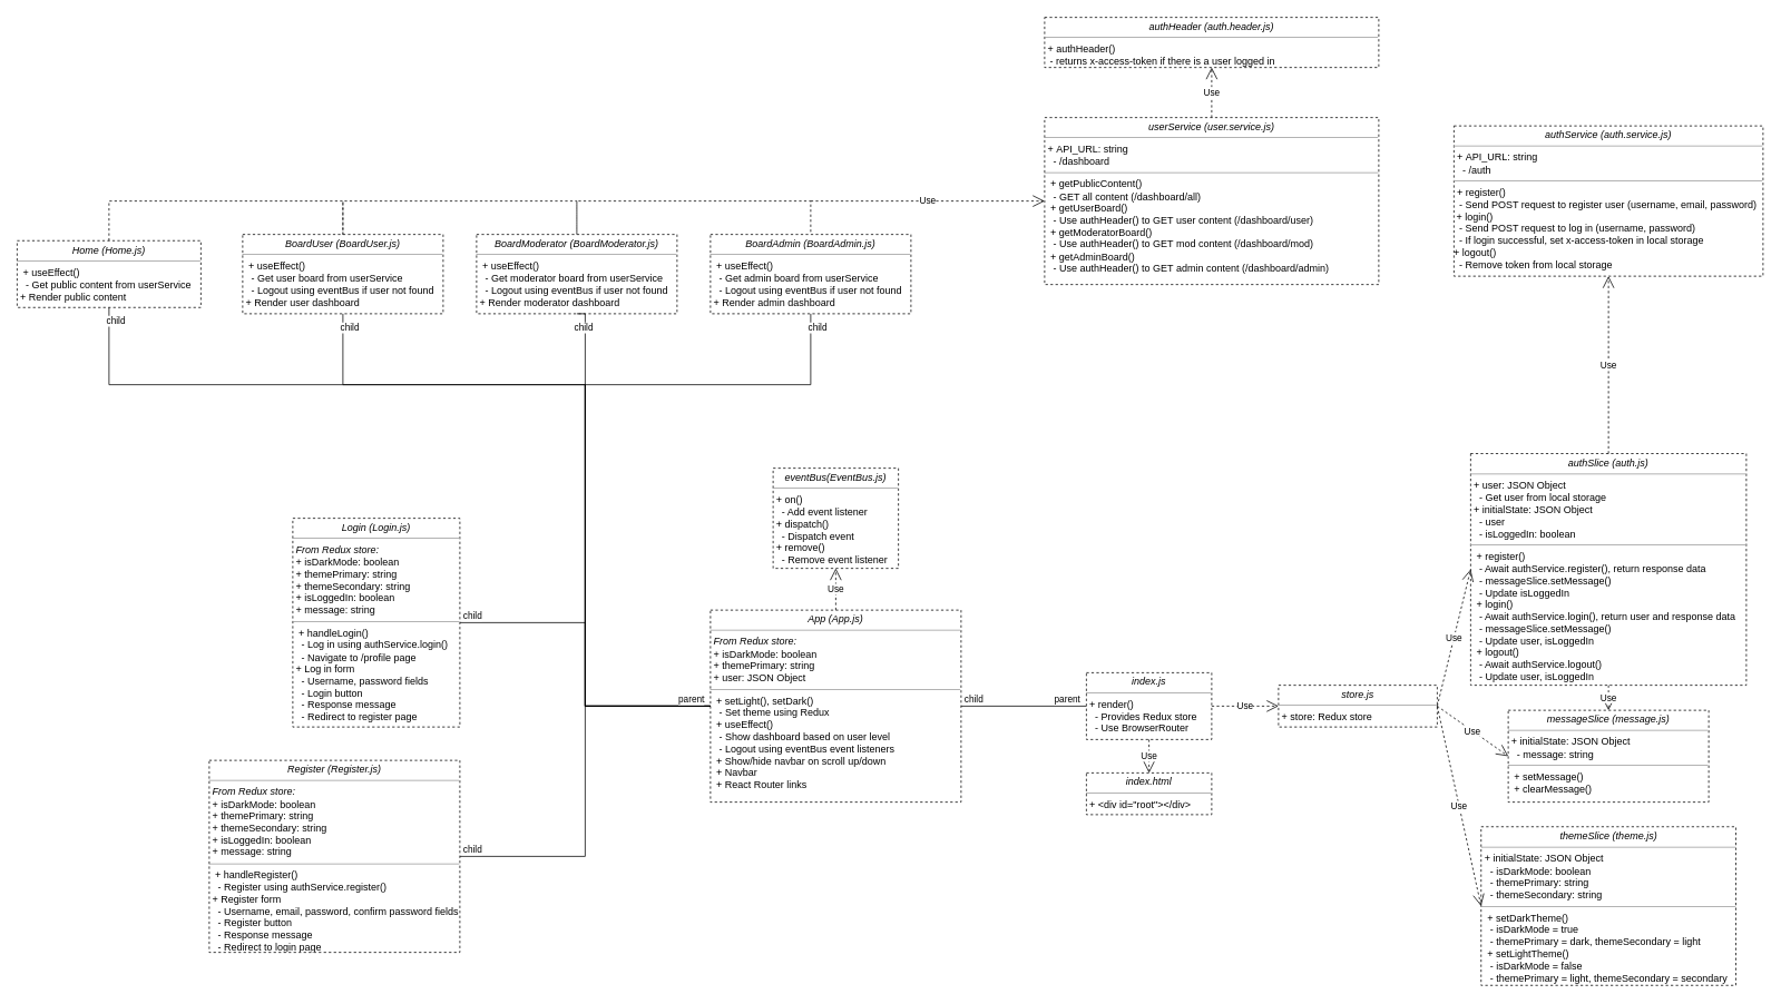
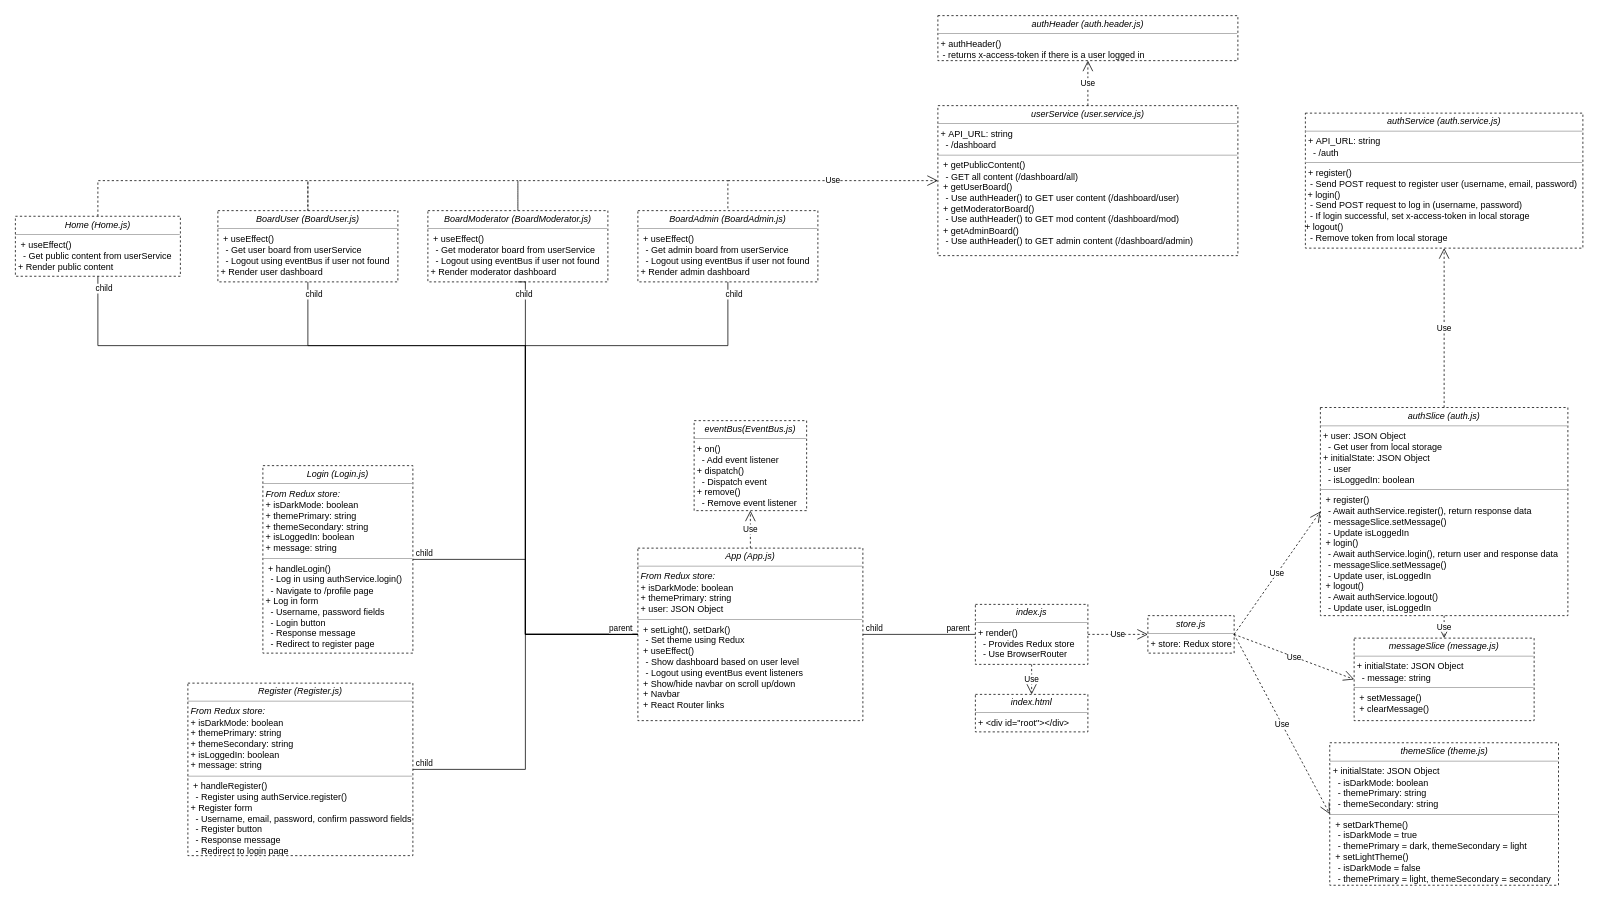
- <mxCell id="10" value="&lt;p style=&quot;margin:0px;margin-top:4px;text-align:center;&quot;&gt;&lt;i style=&quot;border-color: var(--border-color);&quot;&gt;store.js&lt;/i&gt;&lt;br&gt;&lt;/p&gt;&lt;hr size=&quot;1&quot;&gt;&lt;p style=&quot;margin:0px;margin-left:4px;&quot;&gt;+ store: Redux store&lt;/p&gt;&lt;p style=&quot;margin:0px;margin-left:4px;&quot;&gt;&lt;/p&gt;" style="verticalAlign=top;align=left;overflow=fill;fontSize=12;fontFamily=Helvetica;html=1;dashed=1;labelBorderColor=none;" parent="1" vertex="1"><mxGeometry x="1530" y="820" width="190" height="50" as="geometry" /></mxCell>
+ <mxCell id="10" value="&lt;p style=&quot;margin:0px;margin-top:4px;text-align:center;&quot;&gt;&lt;i style=&quot;border-color: var(--border-color);&quot;&gt;store.js&lt;/i&gt;&lt;br&gt;&lt;/p&gt;&lt;hr size=&quot;1&quot;&gt;&lt;p style=&quot;margin:0px;margin-left:4px;&quot;&gt;+ store: Redux store&lt;/p&gt;&lt;p style=&quot;margin:0px;margin-left:4px;&quot;&gt;&lt;/p&gt;" style="verticalAlign=top;align=left;overflow=fill;fontSize=12;fontFamily=Helvetica;html=1;dashed=1;labelBorderColor=none;" parent="1" vertex="1"><mxGeometry x="1530" y="820" width="115" height="50" as="geometry" /></mxCell>
